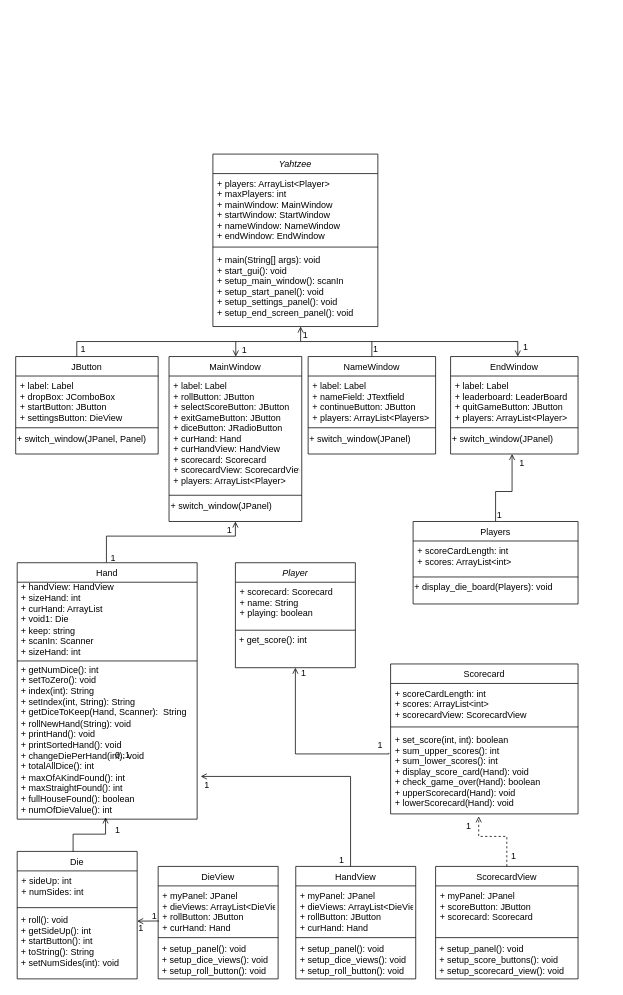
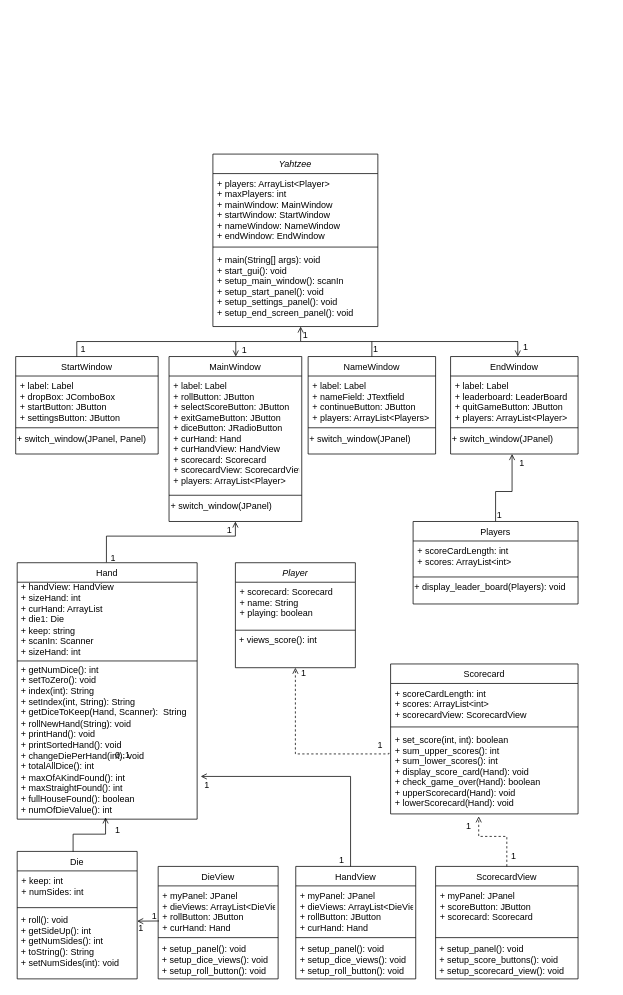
- <mxCell id="58" value="JButton" style="swimlane;fontStyle=0;align=center;verticalAlign=top;childLayout=stackLayout;horizontal=1;startSize=26;horizontalStack=0;resizeParent=1;resizeLast=0;collapsible=1;marginBottom=0;rounded=0;shadow=0;strokeWidth=1;" parent="1" vertex="1"><mxGeometry x="20" y="475" width="190" height="130" as="geometry"><mxRectangle x="130" y="380" width="160" height="26" as="alternateBounds" /></mxGeometry></mxCell>
+ <mxCell id="58" value="StartWindow" style="swimlane;fontStyle=0;align=center;verticalAlign=top;childLayout=stackLayout;horizontal=1;startSize=26;horizontalStack=0;resizeParent=1;resizeLast=0;collapsible=1;marginBottom=0;rounded=0;shadow=0;strokeWidth=1;" parent="1" vertex="1"><mxGeometry x="20" y="475" width="190" height="130" as="geometry"><mxRectangle x="130" y="380" width="160" height="26" as="alternateBounds" /></mxGeometry></mxCell>
- <mxCell id="59" value="+ label: Label&#10;+ dropBox: JComboBox&#10;+ startButton: JButton&#10;+ settingsButton: DieView" style="text;align=left;verticalAlign=top;spacingLeft=4;spacingRight=4;overflow=hidden;rotatable=0;points=[[0,0.5],[1,0.5]];portConstraint=eastwest;" parent="58" vertex="1"><mxGeometry y="26" width="190" height="64" as="geometry" /></mxCell>
+ <mxCell id="59" value="+ label: Label&#10;+ dropBox: JComboBox&#10;+ startButton: JButton&#10;+ settingsButton: JButton" style="text;align=left;verticalAlign=top;spacingLeft=4;spacingRight=4;overflow=hidden;rotatable=0;points=[[0,0.5],[1,0.5]];portConstraint=eastwest;" parent="58" vertex="1"><mxGeometry y="26" width="190" height="64" as="geometry" /></mxCell>
- <mxCell id="85" value="+ display_die_board(Players): void" style="text;html=1;align=left;verticalAlign=middle;resizable=0;points=[];autosize=1;strokeColor=none;fillColor=none;" parent="82" vertex="1"><mxGeometry y="78" width="220" height="20" as="geometry" /></mxCell>
+ <mxCell id="85" value="+ display_leader_board(Players): void" style="text;html=1;align=left;verticalAlign=middle;resizable=0;points=[];autosize=1;strokeColor=none;fillColor=none;" parent="82" vertex="1"><mxGeometry y="78" width="220" height="20" as="geometry" /></mxCell>
- <mxCell id="11" value="&amp;nbsp;+ handView: HandView&lt;br&gt;&amp;nbsp;+ sizeHand: int&lt;br&gt;&amp;nbsp;+ curHand: ArrayList&lt;br&gt;&amp;nbsp;+ void1: Die&lt;br&gt;&amp;nbsp;+ keep: string&lt;br&gt;&amp;nbsp;+ scanIn: Scanner&lt;br&gt;&amp;nbsp;+ sizeHand: int" style="text;html=1;align=left;verticalAlign=middle;resizable=0;points=[];autosize=1;strokeColor=none;fillColor=none;" parent="10" vertex="1"><mxGeometry y="26" width="240" height="100" as="geometry" /></mxCell>
+ <mxCell id="11" value="&amp;nbsp;+ handView: HandView&lt;br&gt;&amp;nbsp;+ sizeHand: int&lt;br&gt;&amp;nbsp;+ curHand: ArrayList&lt;br&gt;&amp;nbsp;+ die1: Die&lt;br&gt;&amp;nbsp;+ keep: string&lt;br&gt;&amp;nbsp;+ scanIn: Scanner&lt;br&gt;&amp;nbsp;+ sizeHand: int" style="text;html=1;align=left;verticalAlign=middle;resizable=0;points=[];autosize=1;strokeColor=none;fillColor=none;" parent="10" vertex="1"><mxGeometry y="26" width="240" height="100" as="geometry" /></mxCell>
- <mxCell id="23" value="&amp;nbsp;+ get_score(): int" style="text;html=1;align=left;verticalAlign=middle;resizable=0;points=[];autosize=1;strokeColor=none;fillColor=none;" parent="20" vertex="1"><mxGeometry y="94" width="160" height="20" as="geometry" /></mxCell>
+ <mxCell id="23" value="&amp;nbsp;+ views_score(): int" style="text;html=1;align=left;verticalAlign=middle;resizable=0;points=[];autosize=1;strokeColor=none;fillColor=none;" parent="20" vertex="1"><mxGeometry y="94" width="160" height="20" as="geometry" /></mxCell>
- <mxCell id="40" value="" style="endArrow=open;shadow=0;strokeWidth=1;rounded=0;endFill=1;edgeStyle=elbowEdgeStyle;elbow=vertical;entryX=0.5;entryY=1;entryDx=0;entryDy=0;exitX=-0.009;exitY=0.273;exitDx=0;exitDy=0;exitPerimeter=0;" parent="1" source="17" target="20" edge="1"><mxGeometry x="0.5" y="41" relative="1" as="geometry"><mxPoint x="593.18" y="653" as="sourcePoint" /><mxPoint x="460" y="602" as="targetPoint" /><mxPoint x="-40" y="32" as="offset" /><Array as="points"><mxPoint x="530" y="1005" /><mxPoint x="450" y="1005" /><mxPoint x="555.68" y="603" /></Array></mxGeometry></mxCell>
+ <mxCell id="40" value="" style="endArrow=open;shadow=0;strokeWidth=1;rounded=0;endFill=1;edgeStyle=elbowEdgeStyle;elbow=vertical;entryX=0.5;entryY=1;entryDx=0;entryDy=0;exitX=-0.009;exitY=0.273;exitDx=0;exitDy=0;exitPerimeter=0;dashed=1;" parent="1" source="17" target="20" edge="1"><mxGeometry x="0.5" y="41" relative="1" as="geometry"><mxPoint x="593.18" y="653" as="sourcePoint" /><mxPoint x="460" y="602" as="targetPoint" /><mxPoint x="-40" y="32" as="offset" /><Array as="points"><mxPoint x="530" y="1005" /><mxPoint x="450" y="1005" /><mxPoint x="555.68" y="603" /></Array></mxGeometry></mxCell>
- <mxCell id="7" value="+ sideUp: int&#10;+ numSides: int" style="text;align=left;verticalAlign=top;spacingLeft=4;spacingRight=4;overflow=hidden;rotatable=0;points=[[0,0.5],[1,0.5]];portConstraint=eastwest;" parent="6" vertex="1"><mxGeometry y="26" width="160" height="44" as="geometry" /></mxCell>
+ <mxCell id="7" value="+ keep: int&#10;+ numSides: int" style="text;align=left;verticalAlign=top;spacingLeft=4;spacingRight=4;overflow=hidden;rotatable=0;points=[[0,0.5],[1,0.5]];portConstraint=eastwest;" parent="6" vertex="1"><mxGeometry y="26" width="160" height="44" as="geometry" /></mxCell>
- <mxCell id="9" value="&amp;nbsp;+ roll(): void&lt;br style=&quot;padding: 0px ; margin: 0px&quot;&gt;&amp;nbsp;+ getSideUp(): int&lt;br style=&quot;padding: 0px ; margin: 0px&quot;&gt;&amp;nbsp;+ startButton(): int&lt;br style=&quot;padding: 0px ; margin: 0px&quot;&gt;&amp;nbsp;+ toString(): String&lt;br&gt;&amp;nbsp;+ setNumSides(int): void" style="text;html=1;align=left;verticalAlign=middle;resizable=0;points=[];autosize=1;strokeColor=none;fillColor=none;" parent="6" vertex="1"><mxGeometry y="80" width="160" height="80" as="geometry" /></mxCell>
+ <mxCell id="9" value="&amp;nbsp;+ roll(): void&lt;br style=&quot;padding: 0px ; margin: 0px&quot;&gt;&amp;nbsp;+ getSideUp(): int&lt;br style=&quot;padding: 0px ; margin: 0px&quot;&gt;&amp;nbsp;+ getNumSides(): int&lt;br style=&quot;padding: 0px ; margin: 0px&quot;&gt;&amp;nbsp;+ toString(): String&lt;br&gt;&amp;nbsp;+ setNumSides(int): void" style="text;html=1;align=left;verticalAlign=middle;resizable=0;points=[];autosize=1;strokeColor=none;fillColor=none;" parent="6" vertex="1"><mxGeometry y="80" width="160" height="80" as="geometry" /></mxCell>
